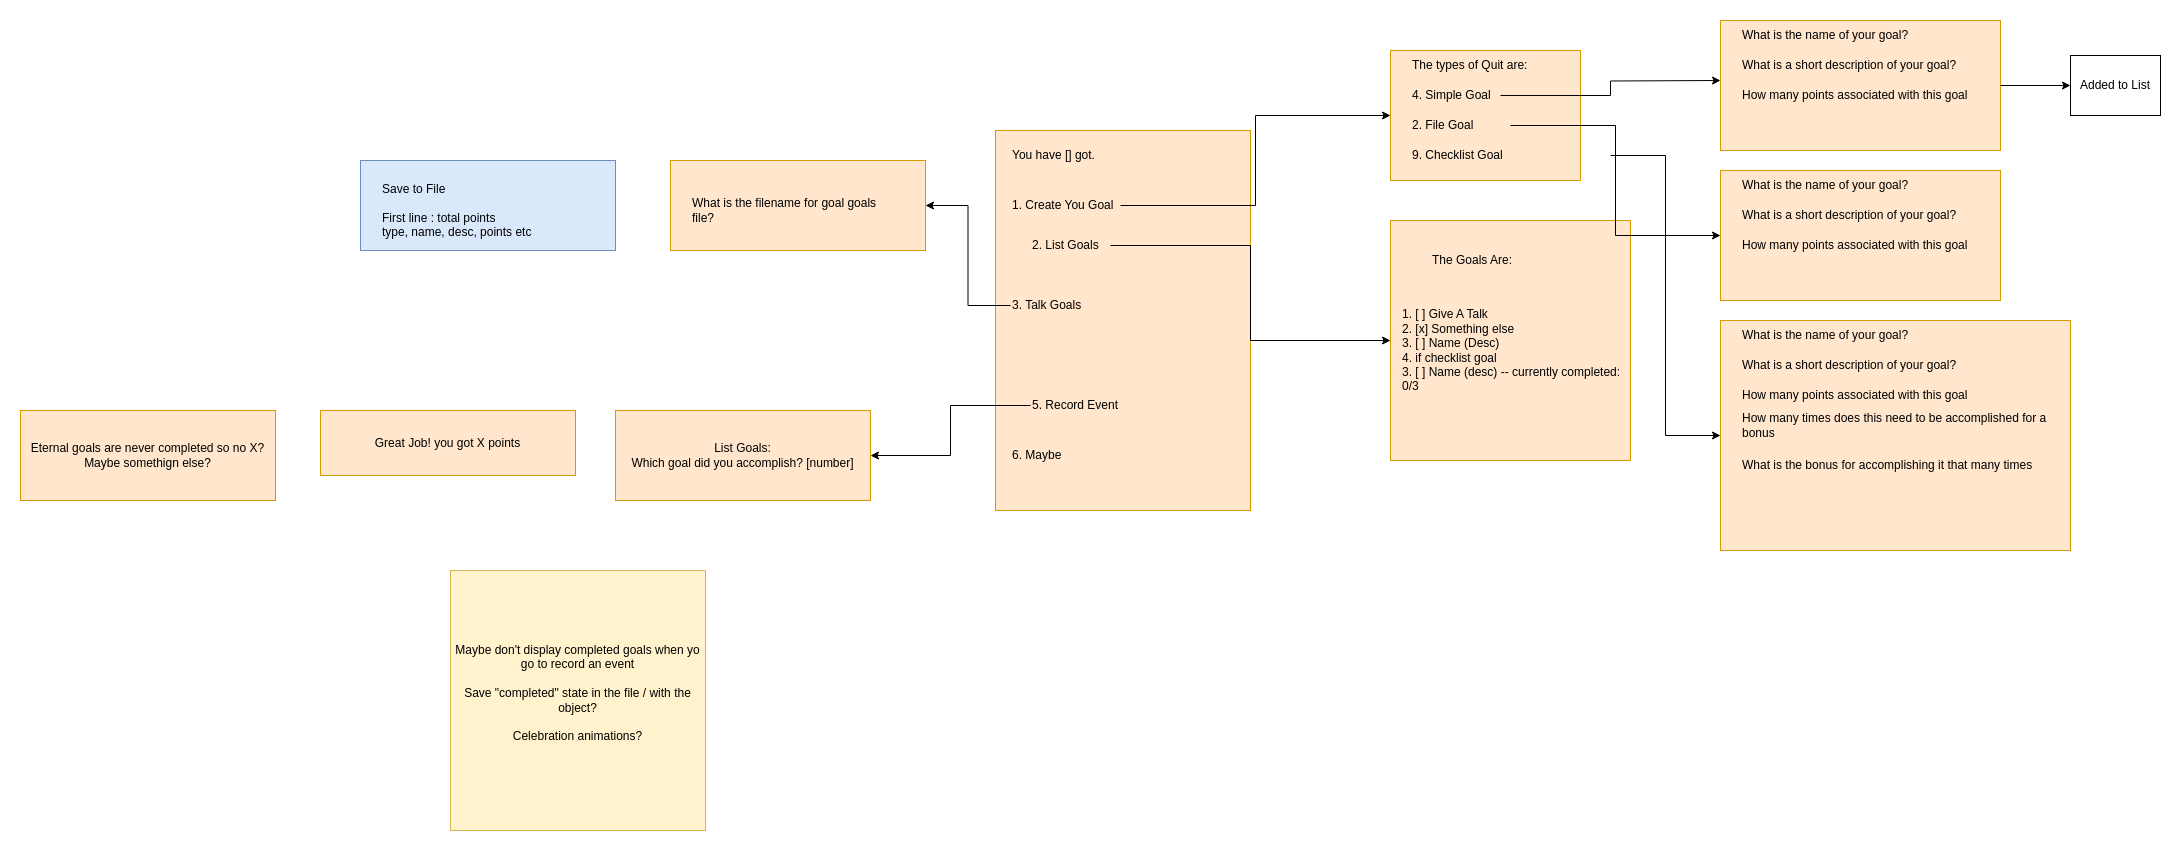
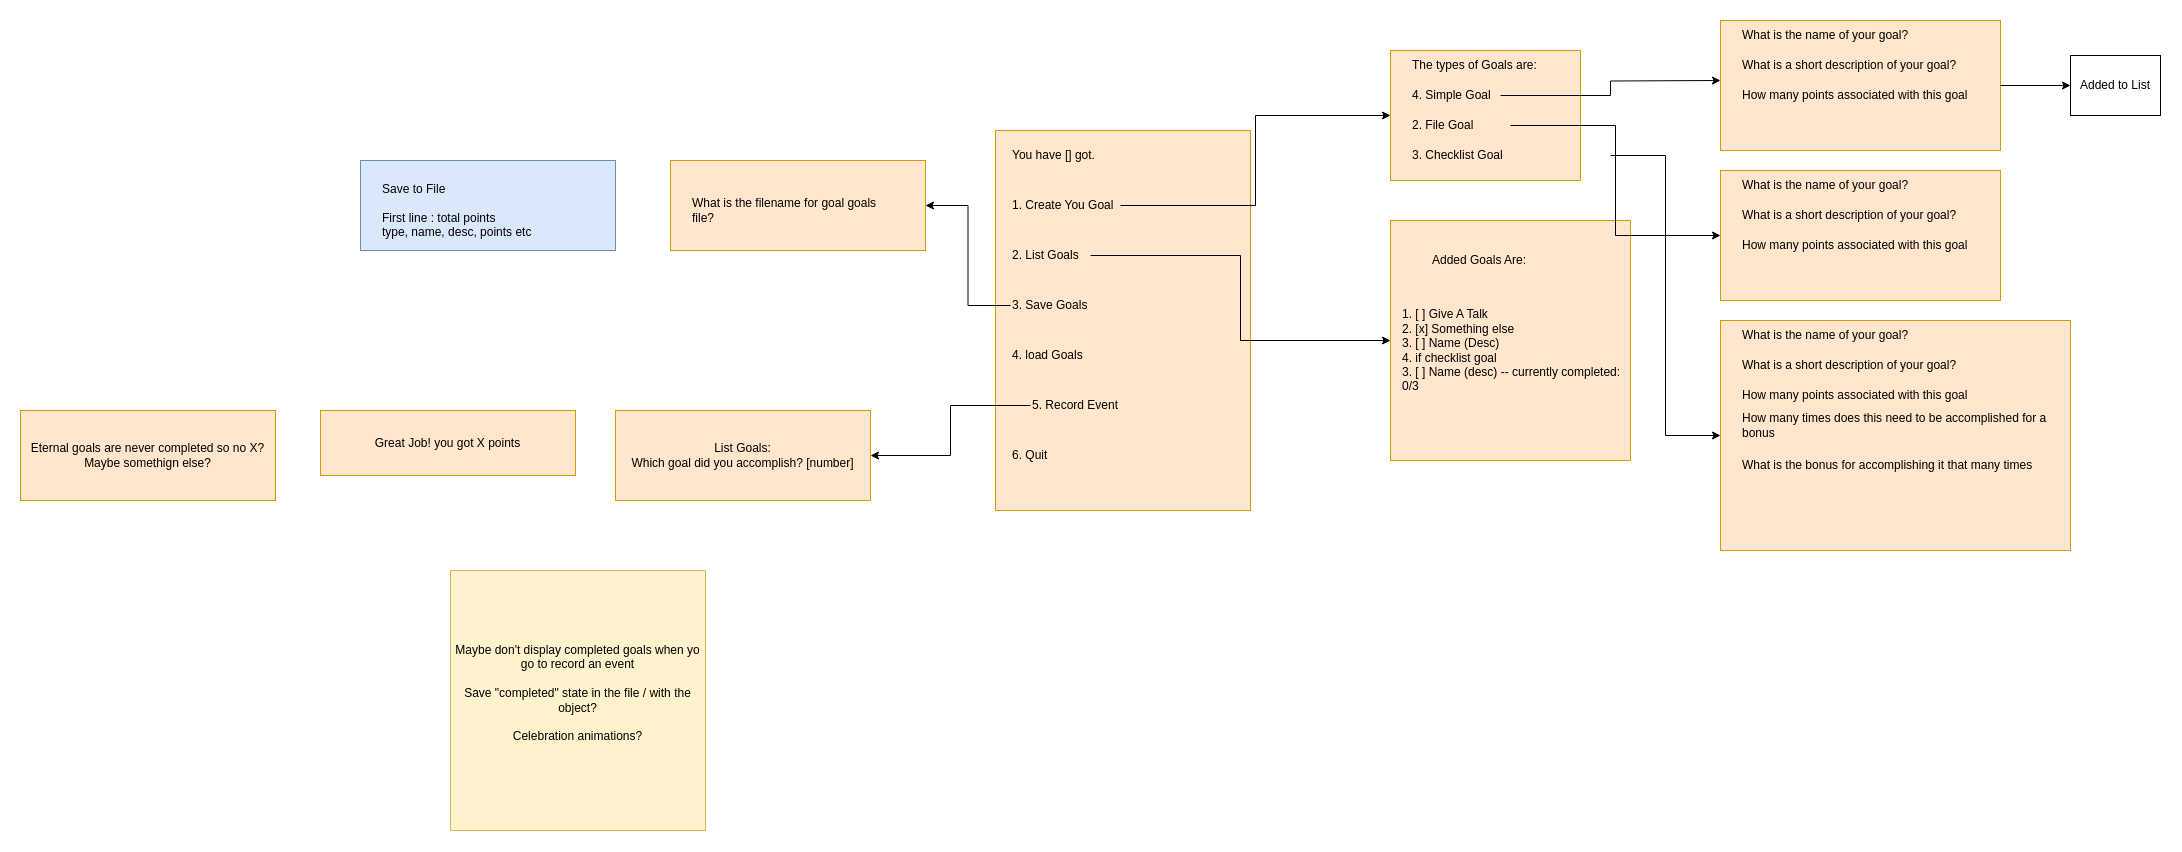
- <mxCell id="21" value="The types of Quit are:" style="text;html=1;align=left;verticalAlign=middle;whiteSpace=wrap;rounded=0;" vertex="1" parent="15"><mxGeometry x="20" width="200" height="30" as="geometry" /></mxCell>
+ <mxCell id="21" value="The types of Goals are:" style="text;html=1;align=left;verticalAlign=middle;whiteSpace=wrap;rounded=0;" vertex="1" parent="15"><mxGeometry x="20" width="200" height="30" as="geometry" /></mxCell>
- <mxCell id="20" value="9. Checklist Goal" style="text;html=1;align=left;verticalAlign=middle;whiteSpace=wrap;rounded=0;" vertex="1" parent="15"><mxGeometry x="20" y="90" width="200" height="30" as="geometry" /></mxCell>
+ <mxCell id="20" value="3. Checklist Goal" style="text;html=1;align=left;verticalAlign=middle;whiteSpace=wrap;rounded=0;" vertex="1" parent="15"><mxGeometry x="20" y="90" width="200" height="30" as="geometry" /></mxCell>
- <mxCell id="8" value="2. List Goals" style="text;html=1;align=left;verticalAlign=middle;whiteSpace=wrap;rounded=0;" vertex="1" parent="1"><mxGeometry x="1030" y="230" width="80" height="30" as="geometry" /></mxCell>
+ <mxCell id="8" value="2. List Goals" style="text;html=1;align=left;verticalAlign=middle;whiteSpace=wrap;rounded=0;" vertex="1" parent="1"><mxGeometry x="1010" y="240" width="80" height="30" as="geometry" /></mxCell>
- <mxCell id="30" value="The Goals Are:&amp;nbsp;" style="text;html=1;align=left;verticalAlign=middle;whiteSpace=wrap;rounded=0;" vertex="1" parent="1"><mxGeometry x="1430" y="250" width="130" height="20" as="geometry" /></mxCell>
+ <mxCell id="30" value="Added Goals Are:&amp;nbsp;" style="text;html=1;align=left;verticalAlign=middle;whiteSpace=wrap;rounded=0;" vertex="1" parent="1"><mxGeometry x="1430" y="250" width="130" height="20" as="geometry" /></mxCell>
- <mxCell id="10" value="3. Talk Goals" style="text;html=1;align=left;verticalAlign=middle;whiteSpace=wrap;rounded=0;" vertex="1" parent="1"><mxGeometry x="1010" y="290" width="80" height="30" as="geometry" /></mxCell>
+ <mxCell id="10" value="3. Save Goals" style="text;html=1;align=left;verticalAlign=middle;whiteSpace=wrap;rounded=0;" vertex="1" parent="1"><mxGeometry x="1010" y="290" width="80" height="30" as="geometry" /></mxCell>
+ <mxCell id="11" value="4. load Goals" style="text;html=1;align=left;verticalAlign=middle;whiteSpace=wrap;rounded=0;" vertex="1" parent="1"><mxGeometry x="1010" y="340" width="90" height="30" as="geometry" /></mxCell>
- <mxCell id="14" value="6. Maybe" style="text;html=1;align=left;verticalAlign=middle;whiteSpace=wrap;rounded=0;" vertex="1" parent="1"><mxGeometry x="1010" y="440" width="90" height="30" as="geometry" /></mxCell>
+ <mxCell id="14" value="6. Quit" style="text;html=1;align=left;verticalAlign=middle;whiteSpace=wrap;rounded=0;" vertex="1" parent="1"><mxGeometry x="1010" y="440" width="90" height="30" as="geometry" /></mxCell>
